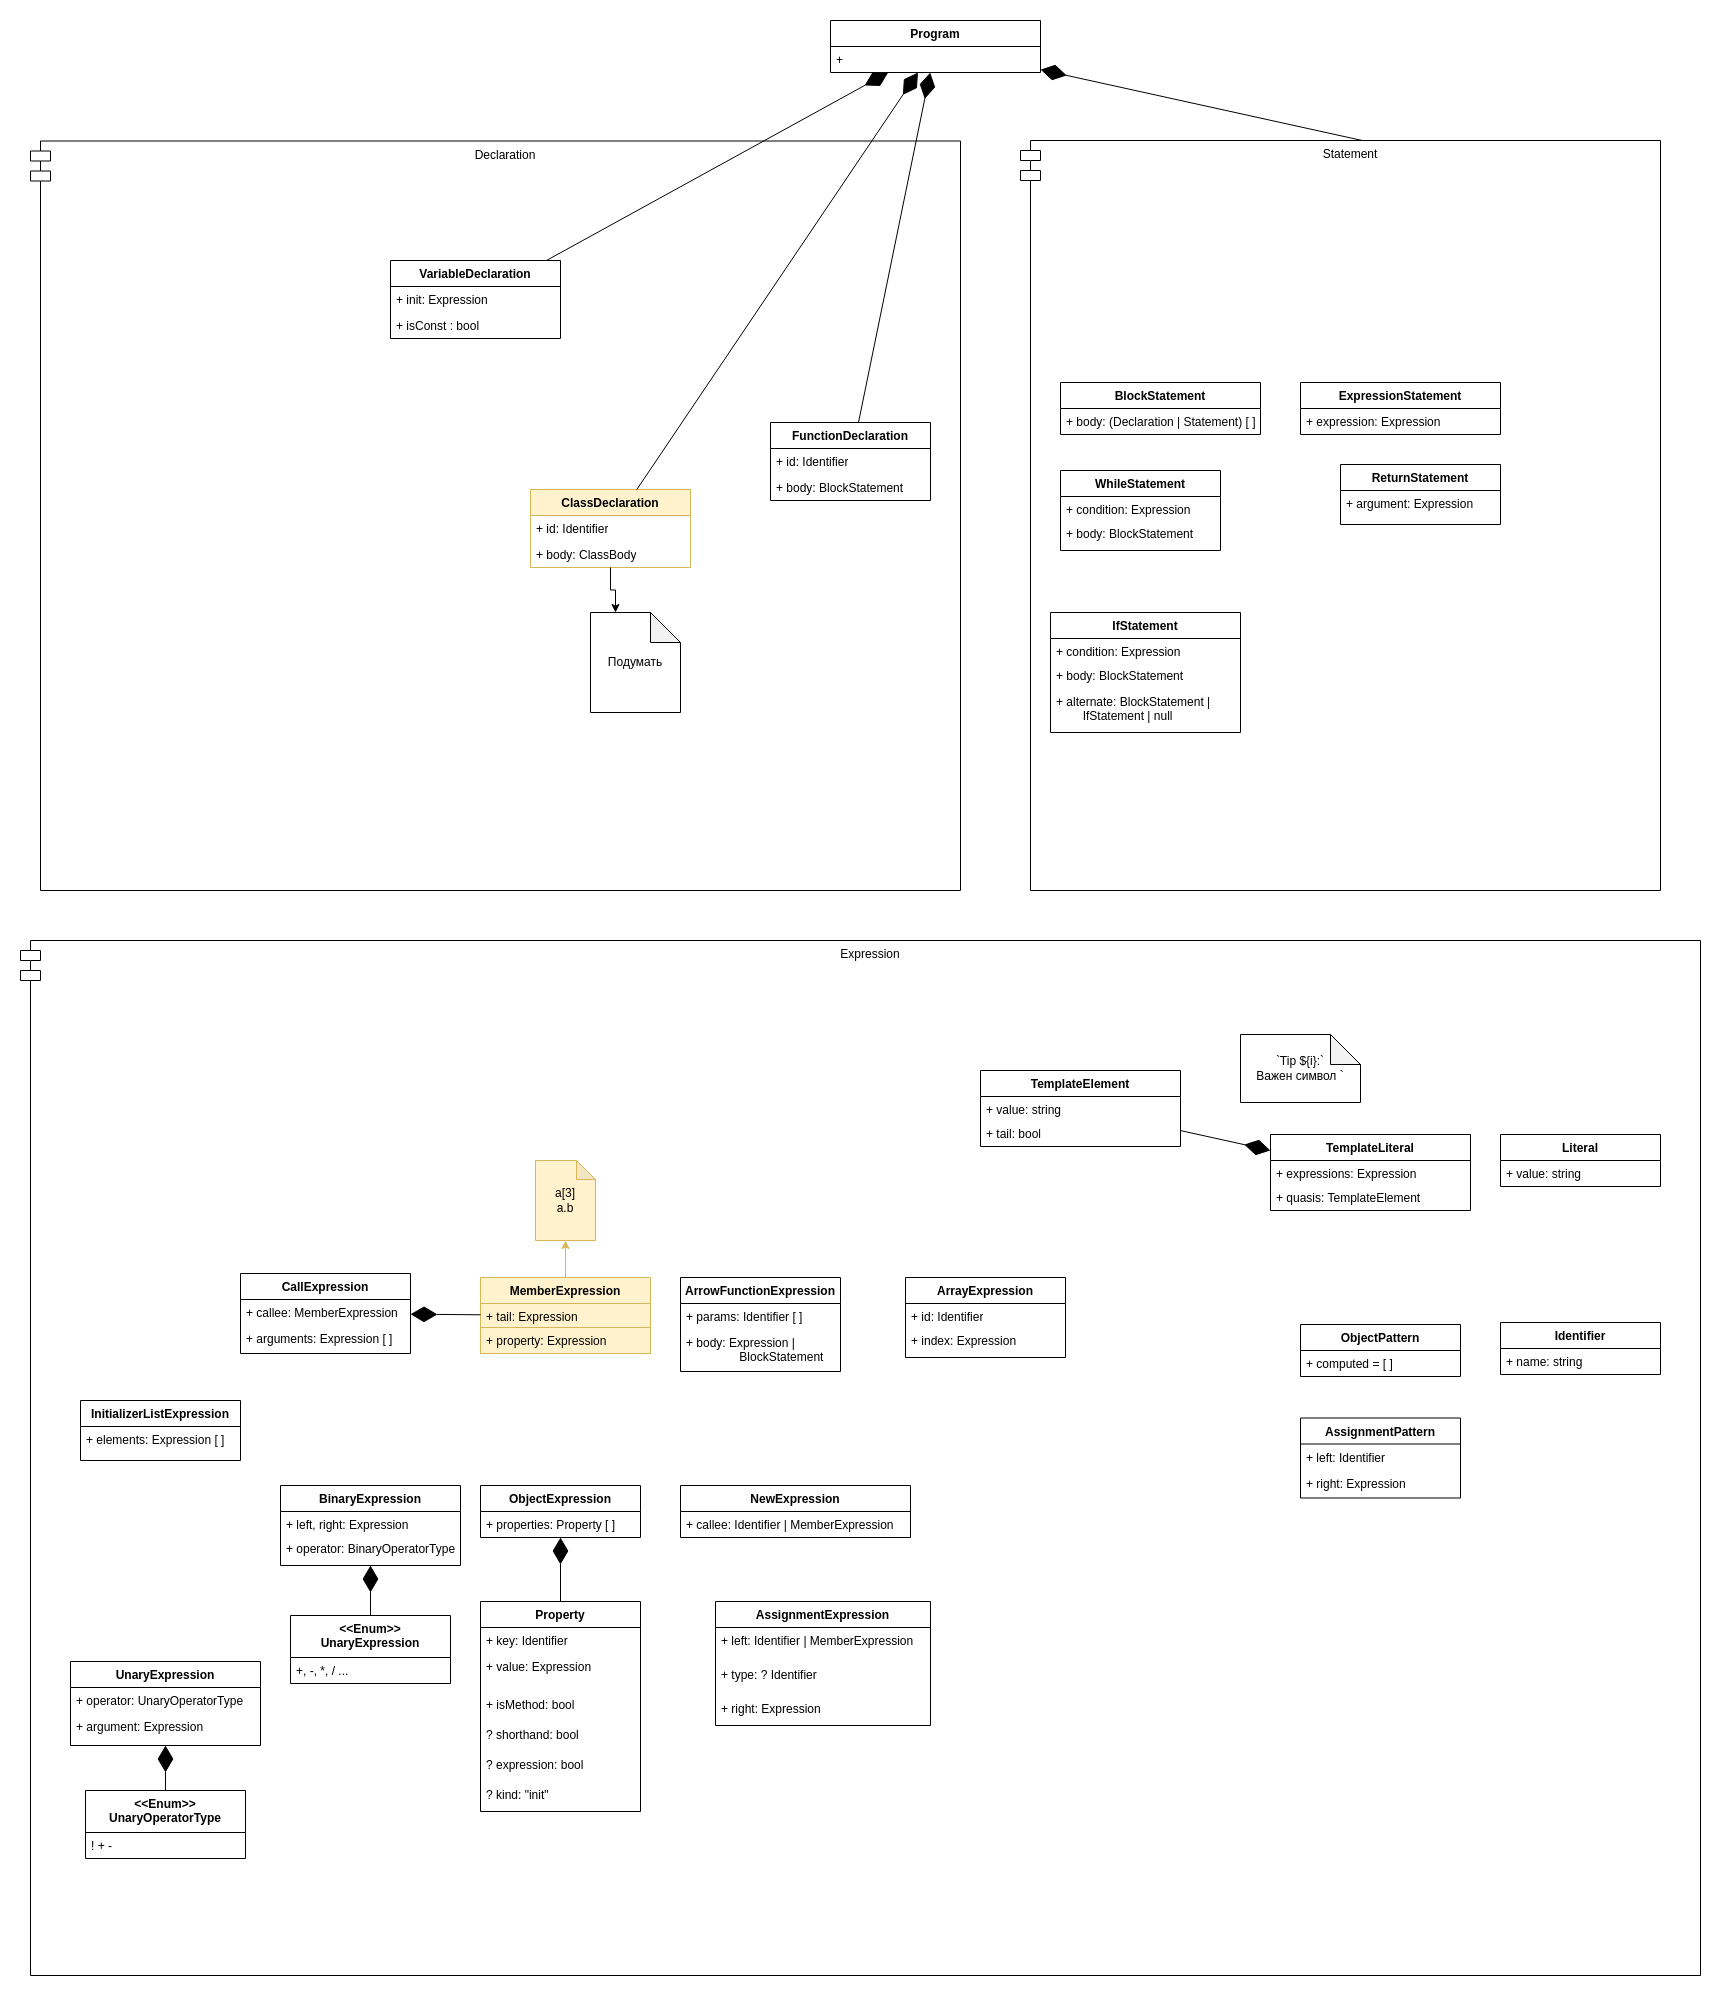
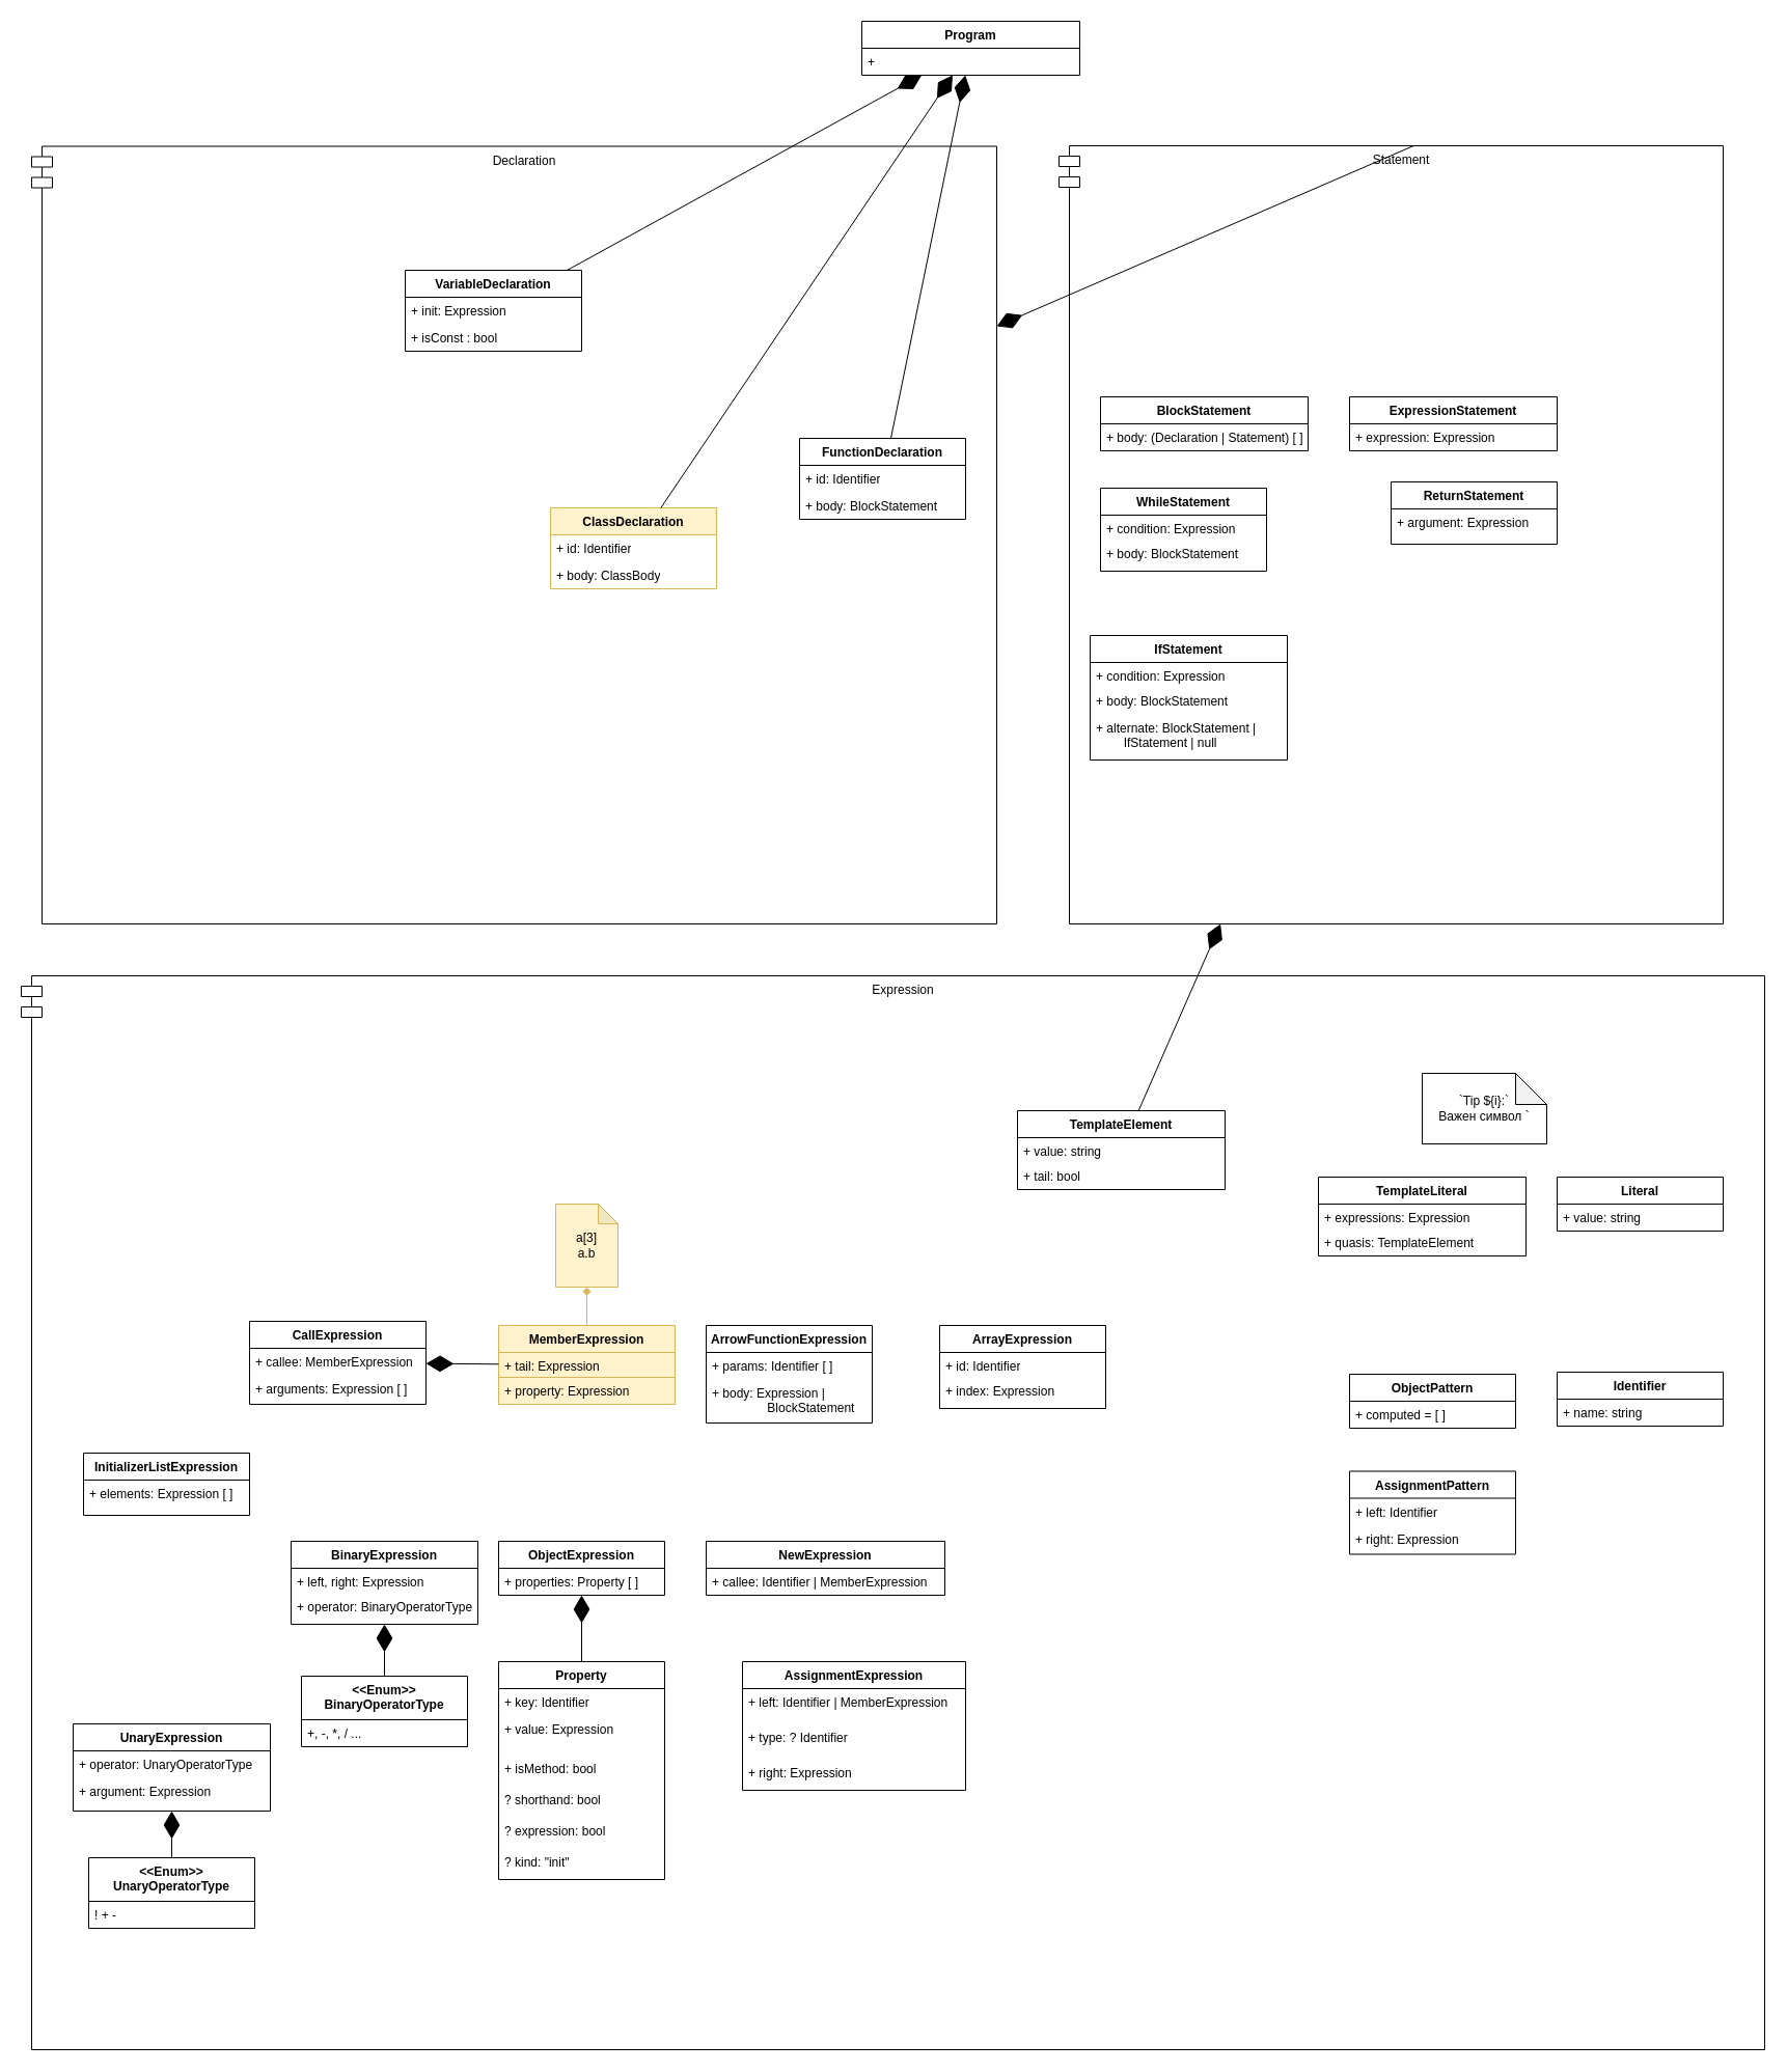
- <mxCell id="97" value="" style="endArrow=diamondThin;endFill=1;endSize=24;html=1;rounded=0;exitX=0.534;exitY=0;exitDx=0;exitDy=0;exitPerimeter=0;" edge="1" parent="1" source="3" target="13"><mxGeometry width="160" relative="1" as="geometry"><mxPoint x="1310" y="153.143" as="sourcePoint" /><mxPoint x="798.29" y="178" as="targetPoint" /></mxGeometry></mxCell>
+ <mxCell id="97" value="" style="endArrow=diamondThin;endFill=1;endSize=24;html=1;rounded=0;exitX=0.534;exitY=0;exitDx=0;exitDy=0;exitPerimeter=0;" edge="1" parent="1" source="3" target="4"><mxGeometry width="160" relative="1" as="geometry"><mxPoint x="1310" y="153.143" as="sourcePoint" /><mxPoint x="798.29" y="178" as="targetPoint" /></mxGeometry></mxCell>
- <mxCell id="81" style="edgeStyle=orthogonalEdgeStyle;rounded=0;orthogonalLoop=1;jettySize=auto;html=1;entryX=0;entryY=0;entryDx=25;entryDy=0;entryPerimeter=0;" edge="1" parent="1" source="24" target="80"><mxGeometry relative="1" as="geometry" /></mxCell>
- <mxCell id="80" value="Подумать" style="shape=note;whiteSpace=wrap;html=1;backgroundOutline=1;darkOpacity=0.05;" vertex="1" parent="1"><mxGeometry x="590" y="612" width="90" height="100" as="geometry" /></mxCell>
- <mxCell id="99" value="`Tip ${i}:`&lt;div&gt;Важен символ `&lt;/div&gt;" style="shape=note;whiteSpace=wrap;html=1;backgroundOutline=1;darkOpacity=0.05;" vertex="1" parent="1"><mxGeometry x="1240" y="1034" width="120" height="68" as="geometry" /></mxCell>
+ <mxCell id="99" value="`Tip ${i}:`&lt;div&gt;Важен символ `&lt;/div&gt;" style="shape=note;whiteSpace=wrap;html=1;backgroundOutline=1;darkOpacity=0.05;" vertex="1" parent="1"><mxGeometry x="1370" y="1034" width="120" height="68" as="geometry" /></mxCell>
- <mxCell id="77" value="" style="endArrow=diamondThin;endFill=1;endSize=24;html=1;rounded=0;" edge="1" parent="1" source="74" target="46"><mxGeometry width="160" relative="1" as="geometry"><mxPoint x="1210" y="1059.32" as="sourcePoint" /><mxPoint x="1300" y="1024.32" as="targetPoint" /></mxGeometry></mxCell>
+ <mxCell id="77" value="" style="endArrow=diamondThin;endFill=1;endSize=24;html=1;rounded=0;" edge="1" parent="1" source="74" target="3"><mxGeometry width="160" relative="1" as="geometry"><mxPoint x="1210" y="1059.32" as="sourcePoint" /><mxPoint x="1300" y="1024.32" as="targetPoint" /></mxGeometry></mxCell>
- <mxCell id="36" style="edgeStyle=orthogonalEdgeStyle;rounded=0;orthogonalLoop=1;jettySize=auto;html=1;fillColor=#fff2cc;strokeColor=#d6b656;" edge="1" parent="1" source="37" target="93"><mxGeometry relative="1" as="geometry" /></mxCell>
+ <mxCell id="36" style="edgeStyle=orthogonalEdgeStyle;rounded=0;orthogonalLoop=1;jettySize=auto;html=1;fillColor=#fff2cc;strokeColor=#d6b656;endArrow=diamond;" edge="1" parent="1" source="37" target="93"><mxGeometry relative="1" as="geometry" /></mxCell>
- <mxCell id="78" value="&amp;lt;&amp;lt;Enum&amp;gt;&amp;gt;&lt;br&gt;UnaryExpression" style="swimlane;fontStyle=1;align=center;verticalAlign=top;childLayout=stackLayout;horizontal=1;startSize=42;horizontalStack=0;resizeParent=1;resizeParentMax=0;resizeLast=0;collapsible=1;marginBottom=0;whiteSpace=wrap;html=1;" vertex="1" parent="1"><mxGeometry x="290" y="1615" width="160" height="68" as="geometry" /></mxCell>
+ <mxCell id="78" value="&amp;lt;&amp;lt;Enum&amp;gt;&amp;gt;&lt;br&gt;BinaryOperatorType" style="swimlane;fontStyle=1;align=center;verticalAlign=top;childLayout=stackLayout;horizontal=1;startSize=42;horizontalStack=0;resizeParent=1;resizeParentMax=0;resizeLast=0;collapsible=1;marginBottom=0;whiteSpace=wrap;html=1;" vertex="1" parent="1"><mxGeometry x="290" y="1615" width="160" height="68" as="geometry" /></mxCell>
